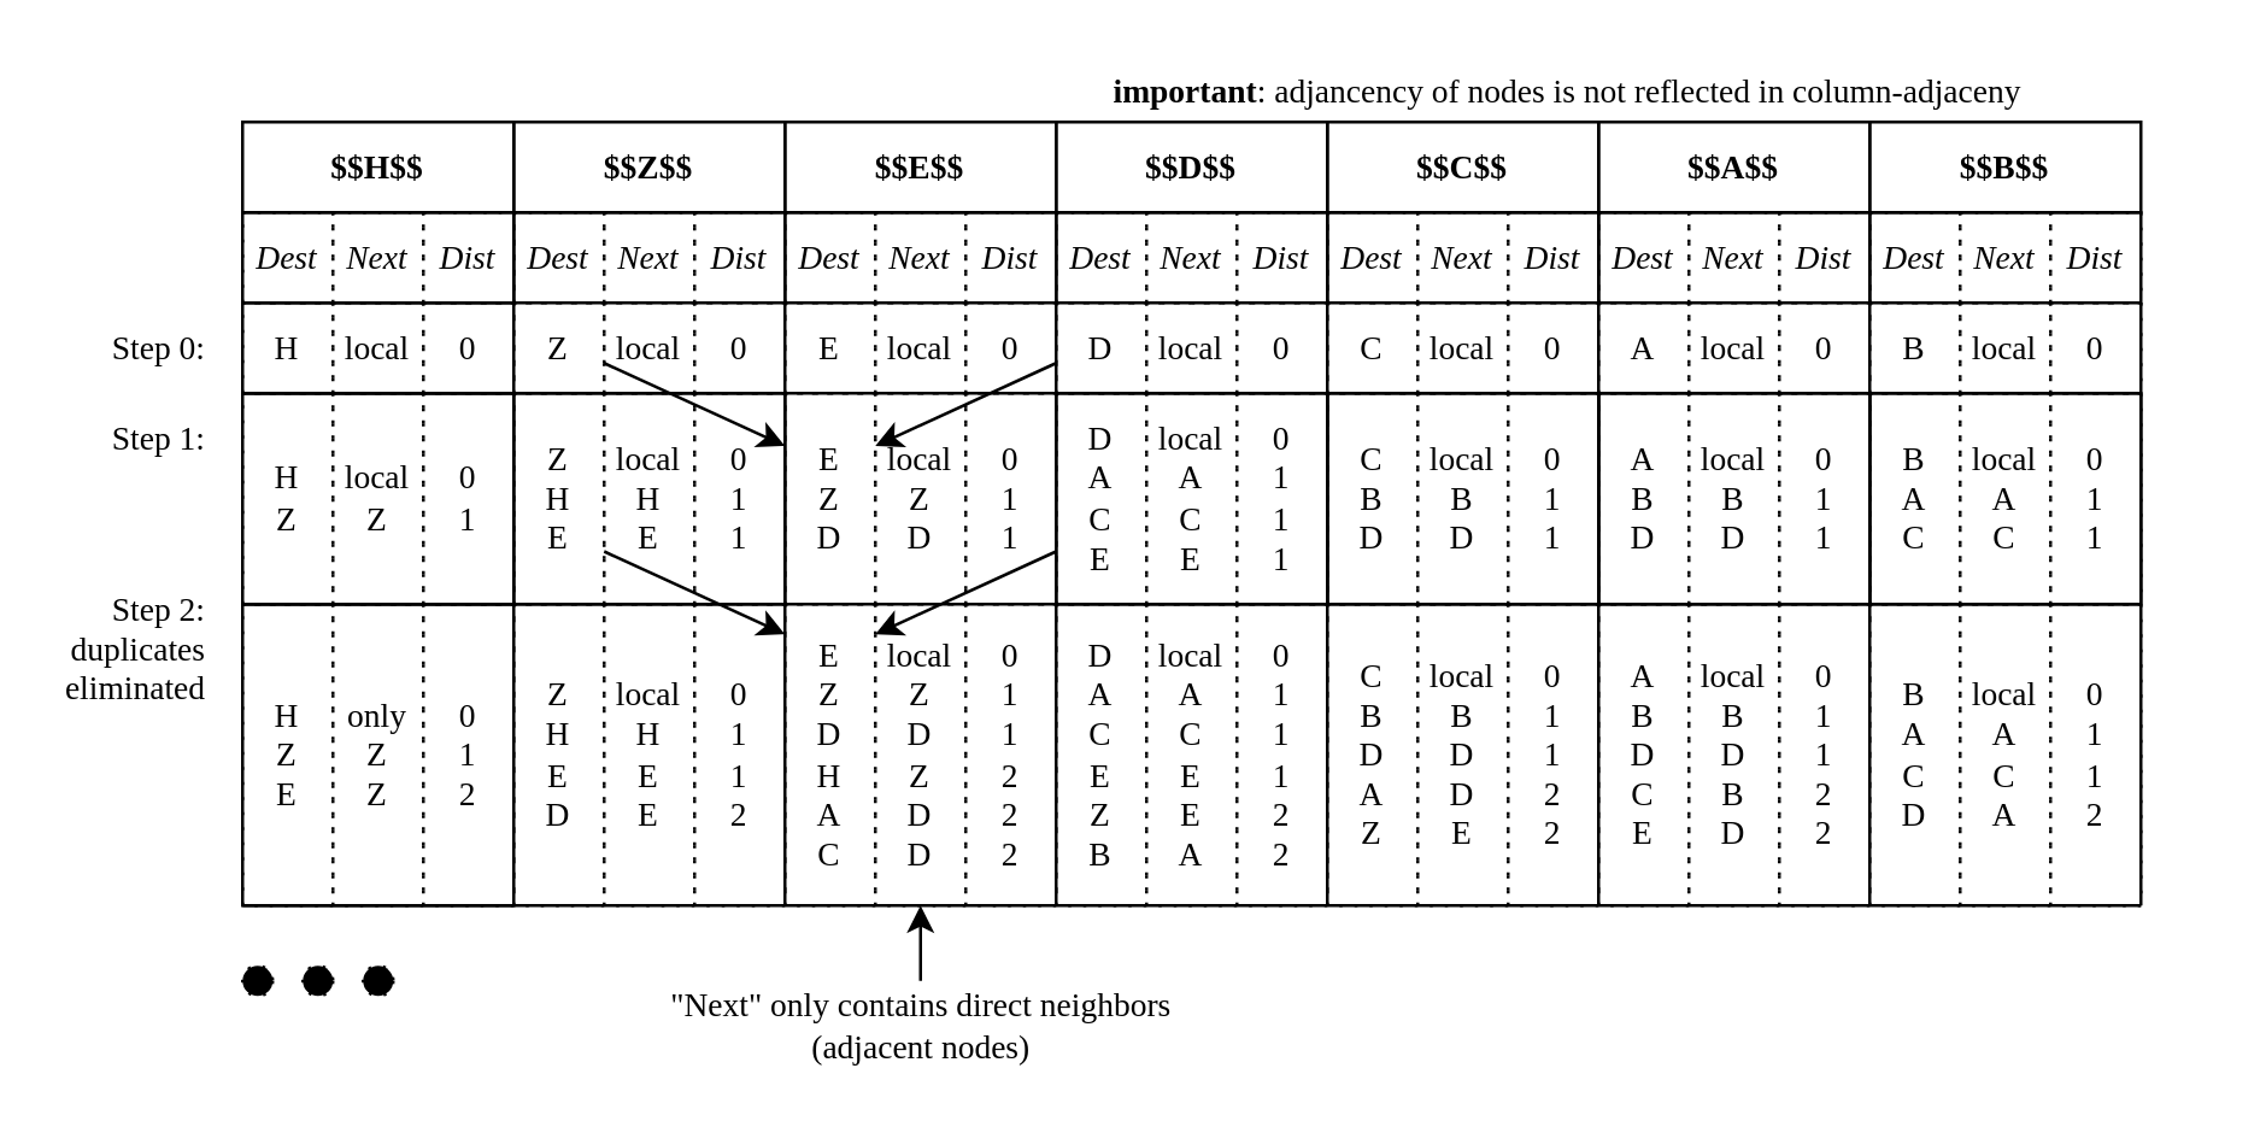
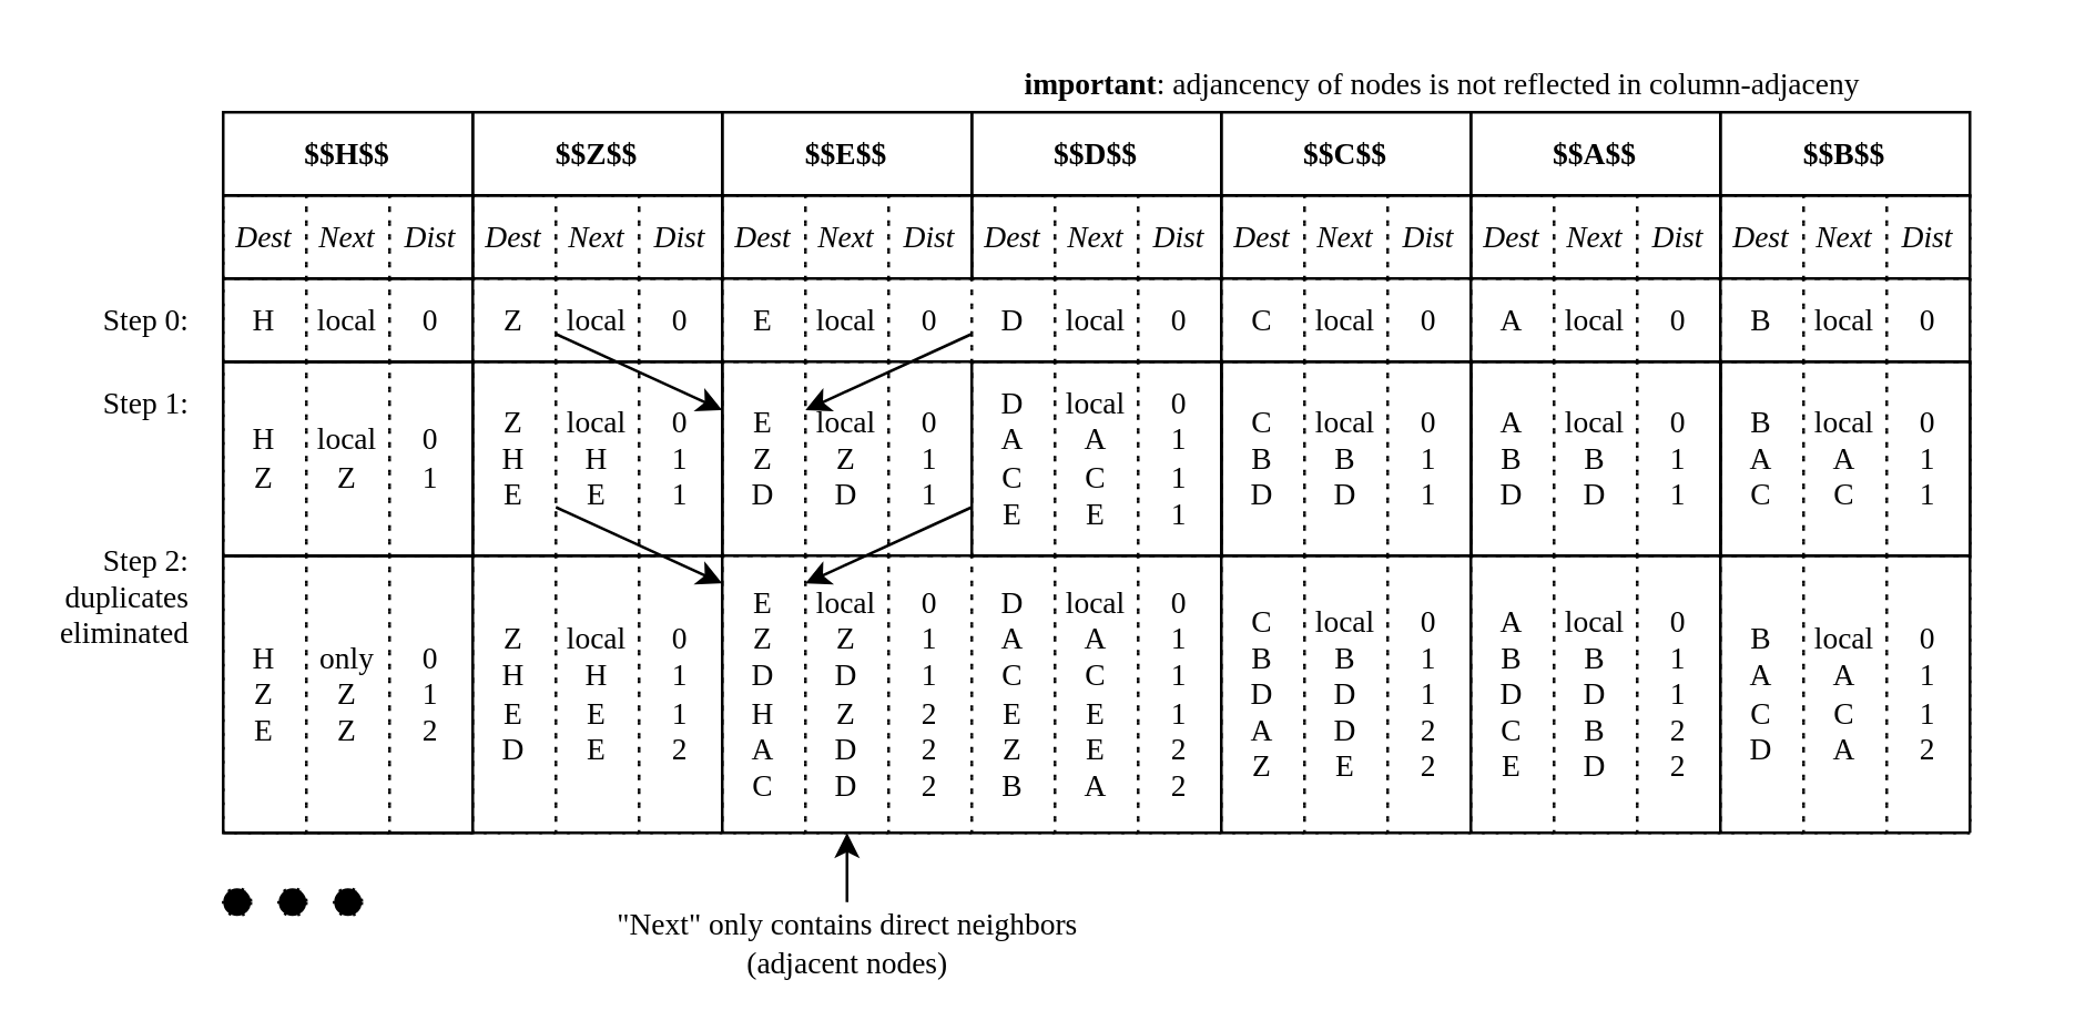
- <mxCell id="270" value="" style="endArrow=none;html=1;strokeWidth=1;fontFamily=Verdana;fontSize=11;entryX=0;entryY=0;entryDx=0;entryDy=0;exitX=0;exitY=1;exitDx=0;exitDy=0;" edge="1" parent="3" source="241" target="100"><mxGeometry width="50" height="50" relative="1" as="geometry"><mxPoint x="330" y="240" as="sourcePoint" /><mxPoint x="380" y="190" as="targetPoint" /></mxGeometry></mxCell>
